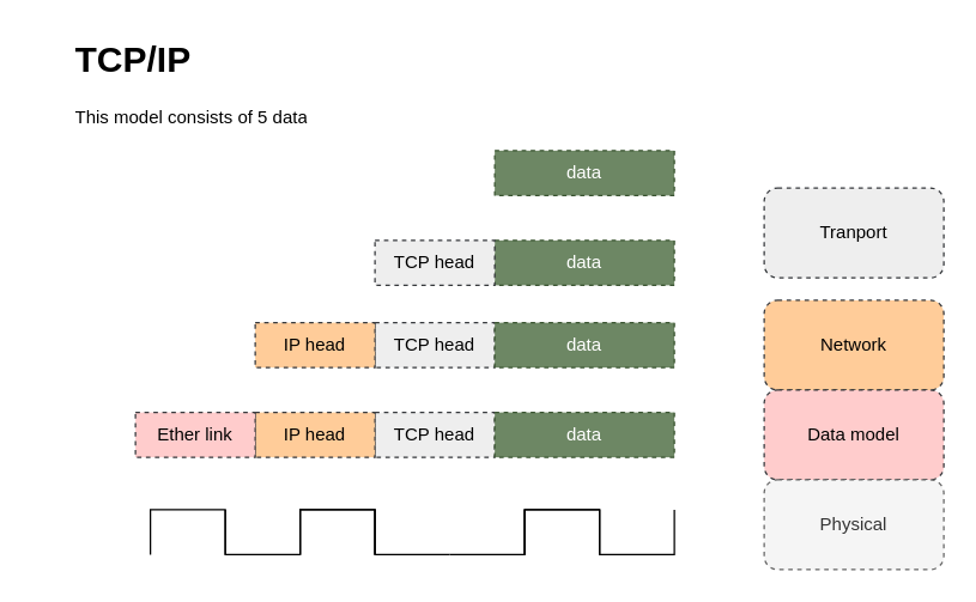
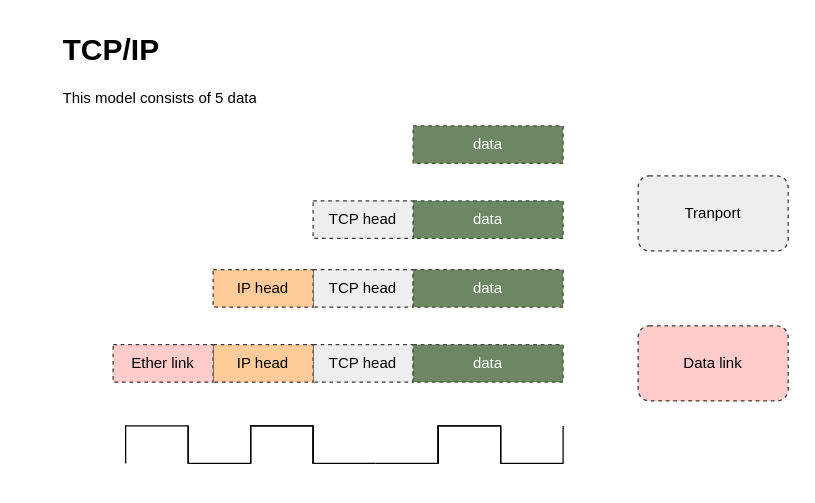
- <mxCell id="2" value="Tranport" style="rounded=1;whiteSpace=wrap;html=1;dashed=1;strokeColor=#36393d;fillColor=#eeeeee;" parent="1" vertex="1"><mxGeometry x="510" y="125" width="120" height="60" as="geometry" /></mxCell>
+ <mxCell id="2" value="Tranport" style="rounded=1;whiteSpace=wrap;html=1;dashed=1;strokeColor=#36393d;fillColor=#eeeeee;" parent="1" vertex="1"><mxGeometry x="510" y="140" width="120" height="60" as="geometry" /></mxCell>
- <mxCell id="3" value="Network" style="rounded=1;whiteSpace=wrap;html=1;dashed=1;strokeColor=#36393d;fillColor=#ffcc99;" parent="1" vertex="1"><mxGeometry x="510" y="200" width="120" height="60" as="geometry" /></mxCell>
- <mxCell id="4" value="Data model" style="rounded=1;whiteSpace=wrap;html=1;dashed=1;strokeColor=#36393d;fillColor=#ffcccc;" parent="1" vertex="1"><mxGeometry x="510" y="260" width="120" height="60" as="geometry" /></mxCell>
+ <mxCell id="4" value="Data link" style="rounded=1;whiteSpace=wrap;html=1;dashed=1;strokeColor=#36393d;fillColor=#ffcccc;" parent="1" vertex="1"><mxGeometry x="510" y="260" width="120" height="60" as="geometry" /></mxCell>
- <mxCell id="5" value="Physical" style="rounded=1;whiteSpace=wrap;html=1;dashed=1;strokeColor=#666666;fillColor=#f5f5f5;fontColor=#333333;" parent="1" vertex="1"><mxGeometry x="510" y="320" width="120" height="60" as="geometry" /></mxCell>
